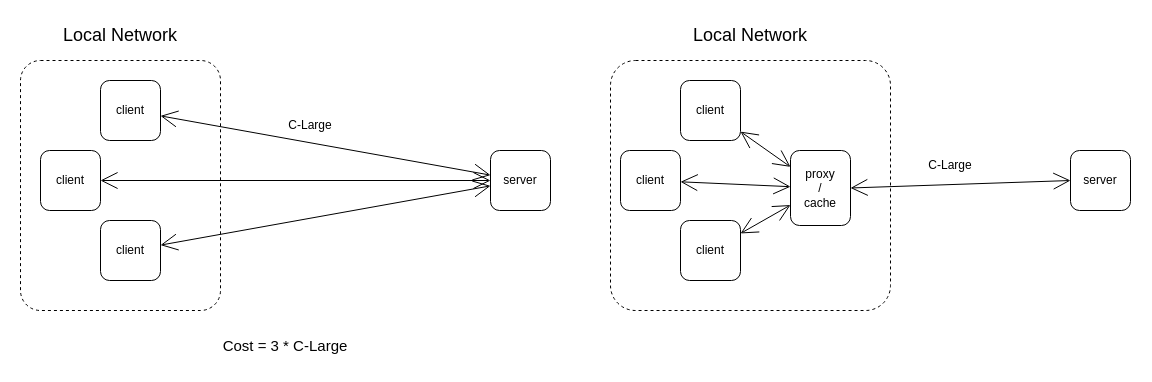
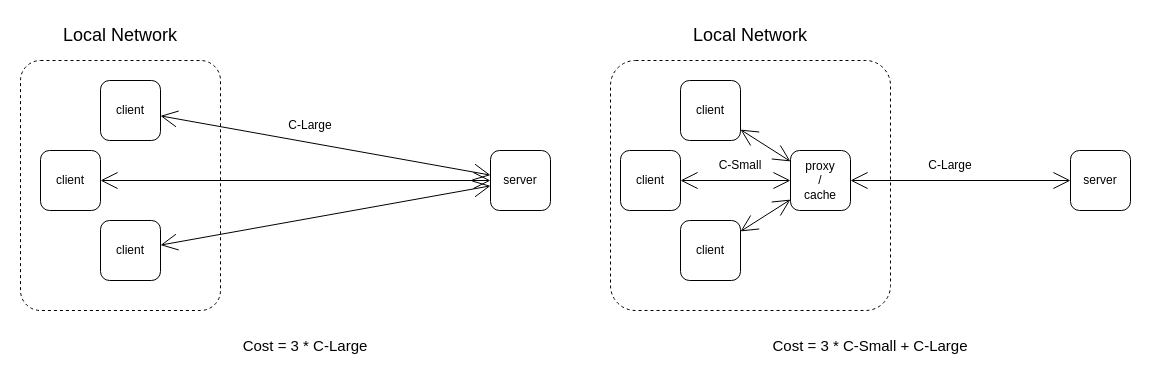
+ <mxCell id="21" value="C-Small" style="text;html=1;strokeColor=none;fillColor=none;align=center;verticalAlign=middle;whiteSpace=wrap;rounded=0;" vertex="1" parent="1"><mxGeometry x="710" y="150" width="60" height="30" as="geometry" /></mxCell>
- <mxCell id="19" value="proxy&lt;br&gt;/&lt;br&gt;cache" style="rounded=1;whiteSpace=wrap;html=1;strokeColor=#000000;" vertex="1" parent="1"><mxGeometry x="790" y="150" width="60" height="75" as="geometry" /></mxCell>
+ <mxCell id="19" value="proxy&lt;br&gt;/&lt;br&gt;cache" style="rounded=1;whiteSpace=wrap;html=1;strokeColor=#000000;" vertex="1" parent="1"><mxGeometry x="790" y="150" width="60" height="60" as="geometry" /></mxCell>
- <mxCell id="25" value="Cost = 3 * C-Large" style="text;html=1;strokeColor=none;fillColor=none;align=center;verticalAlign=middle;whiteSpace=wrap;rounded=0;fontSize=15;" vertex="1" parent="1"><mxGeometry y="330" width="530" height="30" as="geometry" x="20" /></mxCell>
+ <mxCell id="25" value="Cost = 3 * C-Large" style="text;html=1;strokeColor=none;fillColor=none;align=center;verticalAlign=middle;whiteSpace=wrap;rounded=0;fontSize=15;" vertex="1" parent="1"><mxGeometry x="40" y="330" width="530" height="30" as="geometry" /></mxCell>
+ <mxCell id="26" value="Cost = 3 * C-Small + C-Large" style="text;html=1;strokeColor=none;fillColor=none;align=center;verticalAlign=middle;whiteSpace=wrap;rounded=0;fontSize=15;" vertex="1" parent="1"><mxGeometry x="610" y="330" width="520" height="30" as="geometry" /></mxCell>
